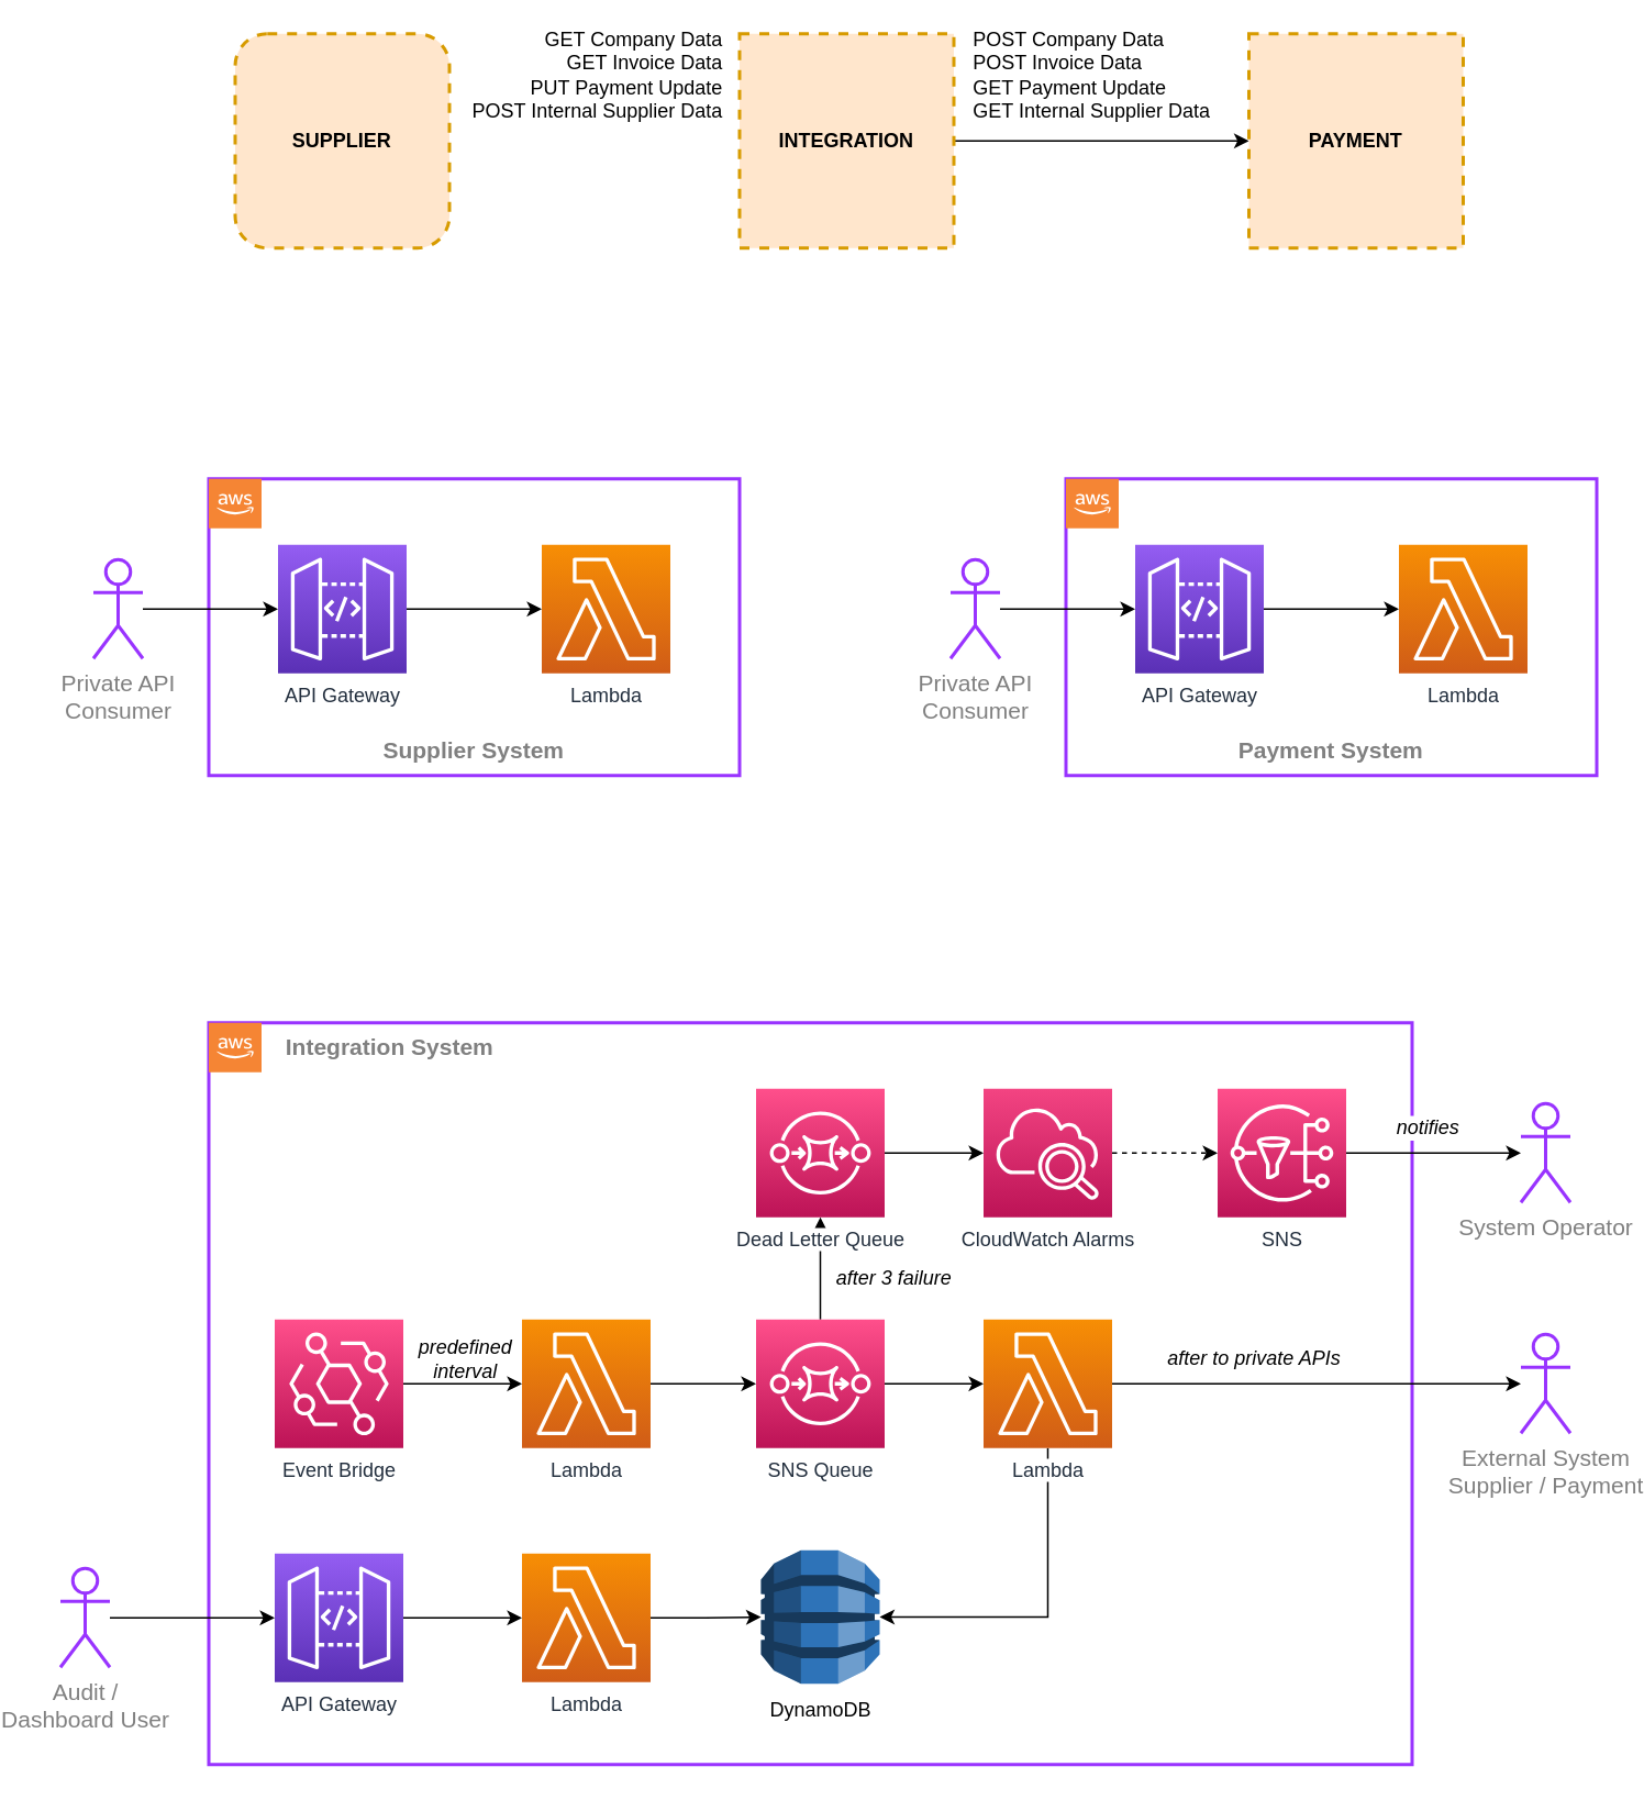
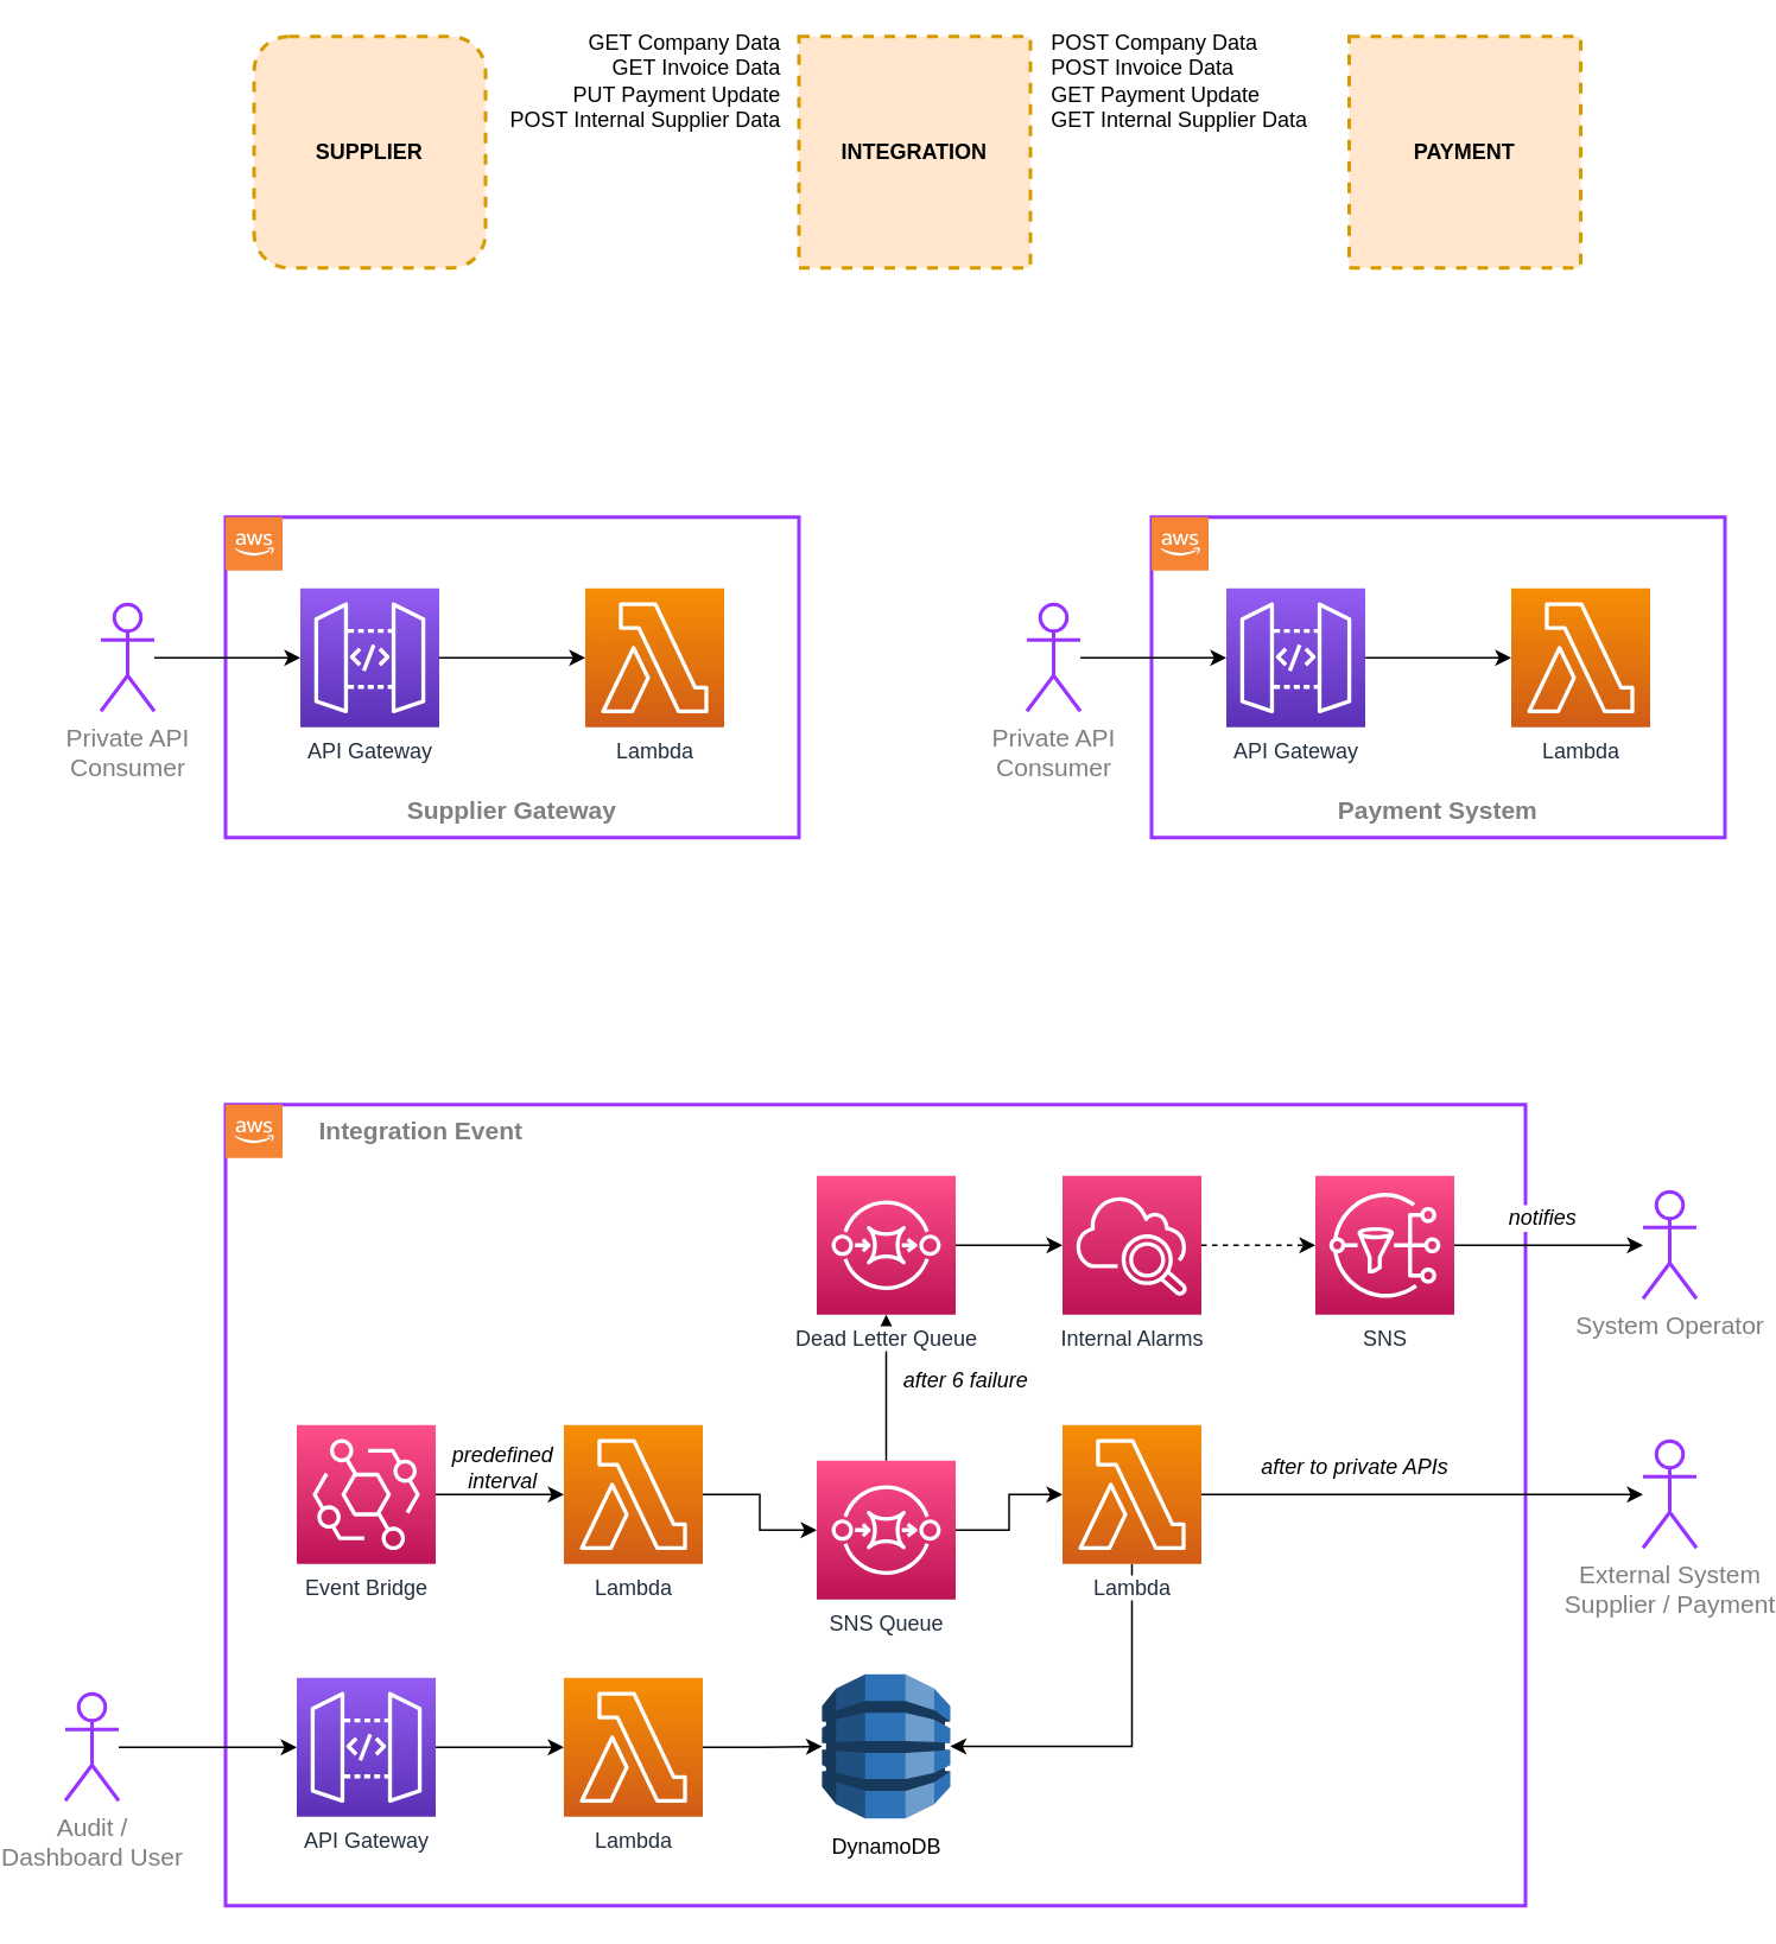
- <mxCell id="50" style="edgeStyle=orthogonalEdgeStyle;rounded=0;orthogonalLoop=1;jettySize=auto;html=1;entryX=0;entryY=0.5;entryDx=0;entryDy=0;fontSize=12;fontColor=#000000;" edge="1" parent="1" source="51" target="53"><mxGeometry relative="1" as="geometry" /></mxCell>
- <mxCell id="9" value="Supplier System" style="text;html=1;strokeColor=none;fillColor=none;align=center;verticalAlign=middle;whiteSpace=wrap;rounded=0;fontSize=14;fontStyle=1;fontColor=#808080;" vertex="1" parent="1"><mxGeometry x="191" y="440" width="160" height="30" as="geometry" /></mxCell>
+ <mxCell id="9" value="Supplier Gateway" style="text;html=1;strokeColor=none;fillColor=none;align=center;verticalAlign=middle;whiteSpace=wrap;rounded=0;fontSize=14;fontStyle=1;fontColor=#808080;" vertex="1" parent="1"><mxGeometry x="191" y="440" width="160" height="30" as="geometry" /></mxCell>
- <mxCell id="37" value="Integration System" style="text;html=1;strokeColor=none;fillColor=none;align=center;verticalAlign=middle;whiteSpace=wrap;rounded=0;fontSize=14;fontStyle=1;fontColor=#808080;" vertex="1" parent="1"><mxGeometry x="140" y="620" width="160" height="30" as="geometry" /></mxCell>
+ <mxCell id="37" value="Integration Event" style="text;html=1;strokeColor=none;fillColor=none;align=center;verticalAlign=middle;whiteSpace=wrap;rounded=0;fontSize=14;fontStyle=1;fontColor=#808080;" vertex="1" parent="1"><mxGeometry x="140" y="620" width="160" height="30" as="geometry" /></mxCell>
- <mxCell id="33" value="CloudWatch Alarms" style="sketch=0;points=[[0,0,0],[0.25,0,0],[0.5,0,0],[0.75,0,0],[1,0,0],[0,1,0],[0.25,1,0],[0.5,1,0],[0.75,1,0],[1,1,0],[0,0.25,0],[0,0.5,0],[0,0.75,0],[1,0.25,0],[1,0.5,0],[1,0.75,0]];points=[[0,0,0],[0.25,0,0],[0.5,0,0],[0.75,0,0],[1,0,0],[0,1,0],[0.25,1,0],[0.5,1,0],[0.75,1,0],[1,1,0],[0,0.25,0],[0,0.5,0],[0,0.75,0],[1,0.25,0],[1,0.5,0],[1,0.75,0]];outlineConnect=0;fontColor=#232F3E;gradientColor=#F34482;gradientDirection=north;fillColor=#BC1356;strokeColor=#ffffff;dashed=0;verticalLabelPosition=bottom;verticalAlign=top;align=center;html=1;fontSize=12;fontStyle=0;aspect=fixed;shape=mxgraph.aws4.resourceIcon;resIcon=mxgraph.aws4.cloudwatch_2;" vertex="1" parent="1"><mxGeometry x="580" y="660" width="78" height="78" as="geometry" /></mxCell>
+ <mxCell id="33" value="Internal Alarms" style="sketch=0;points=[[0,0,0],[0.25,0,0],[0.5,0,0],[0.75,0,0],[1,0,0],[0,1,0],[0.25,1,0],[0.5,1,0],[0.75,1,0],[1,1,0],[0,0.25,0],[0,0.5,0],[0,0.75,0],[1,0.25,0],[1,0.5,0],[1,0.75,0]];points=[[0,0,0],[0.25,0,0],[0.5,0,0],[0.75,0,0],[1,0,0],[0,1,0],[0.25,1,0],[0.5,1,0],[0.75,1,0],[1,1,0],[0,0.25,0],[0,0.5,0],[0,0.75,0],[1,0.25,0],[1,0.5,0],[1,0.75,0]];outlineConnect=0;fontColor=#232F3E;gradientColor=#F34482;gradientDirection=north;fillColor=#BC1356;strokeColor=#ffffff;dashed=0;verticalLabelPosition=bottom;verticalAlign=top;align=center;html=1;fontSize=12;fontStyle=0;aspect=fixed;shape=mxgraph.aws4.resourceIcon;resIcon=mxgraph.aws4.cloudwatch_2;" vertex="1" parent="1"><mxGeometry x="580" y="660" width="78" height="78" as="geometry" /></mxCell>
- <mxCell id="46" value="after 3 failure" style="text;html=1;strokeColor=none;fillColor=none;align=center;verticalAlign=middle;whiteSpace=wrap;rounded=0;fontSize=12;fontColor=#000000;fontStyle=2" vertex="1" parent="1"><mxGeometry x="480" y="760" width="92" height="30" as="geometry" /></mxCell>
+ <mxCell id="46" value="after 6 failure" style="text;html=1;strokeColor=none;fillColor=none;align=center;verticalAlign=middle;whiteSpace=wrap;rounded=0;fontSize=12;fontColor=#000000;fontStyle=2" vertex="1" parent="1"><mxGeometry x="480" y="760" width="92" height="30" as="geometry" /></mxCell>
- <mxCell id="21" value="SNS Queue" style="sketch=0;points=[[0,0,0],[0.25,0,0],[0.5,0,0],[0.75,0,0],[1,0,0],[0,1,0],[0.25,1,0],[0.5,1,0],[0.75,1,0],[1,1,0],[0,0.25,0],[0,0.5,0],[0,0.75,0],[1,0.25,0],[1,0.5,0],[1,0.75,0]];outlineConnect=0;fontColor=#232F3E;gradientColor=#FF4F8B;gradientDirection=north;fillColor=#BC1356;strokeColor=#ffffff;dashed=0;verticalLabelPosition=bottom;verticalAlign=top;align=center;html=1;fontSize=12;fontStyle=0;aspect=fixed;shape=mxgraph.aws4.resourceIcon;resIcon=mxgraph.aws4.sqs;" vertex="1" parent="1"><mxGeometry x="442" y="800" width="78" height="78" as="geometry" /></mxCell>
+ <mxCell id="21" value="SNS Queue" style="sketch=0;points=[[0,0,0],[0.25,0,0],[0.5,0,0],[0.75,0,0],[1,0,0],[0,1,0],[0.25,1,0],[0.5,1,0],[0.75,1,0],[1,1,0],[0,0.25,0],[0,0.5,0],[0,0.75,0],[1,0.25,0],[1,0.5,0],[1,0.75,0]];outlineConnect=0;fontColor=#232F3E;gradientColor=#FF4F8B;gradientDirection=north;fillColor=#BC1356;strokeColor=#ffffff;dashed=0;verticalLabelPosition=bottom;verticalAlign=top;align=center;html=1;fontSize=12;fontStyle=0;aspect=fixed;shape=mxgraph.aws4.resourceIcon;resIcon=mxgraph.aws4.sqs;" vertex="1" parent="1"><mxGeometry x="442" y="820" width="78" height="78" as="geometry" /></mxCell>
